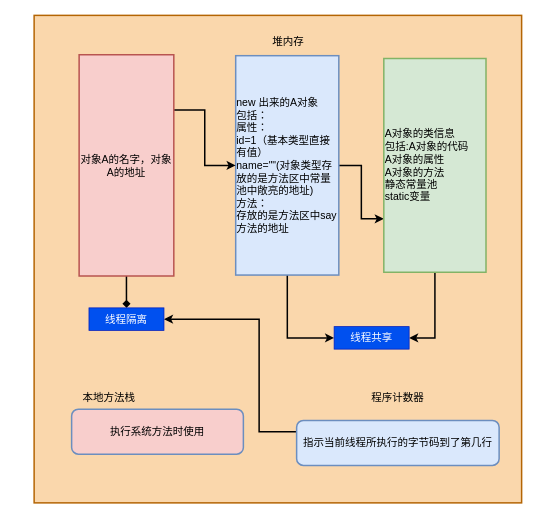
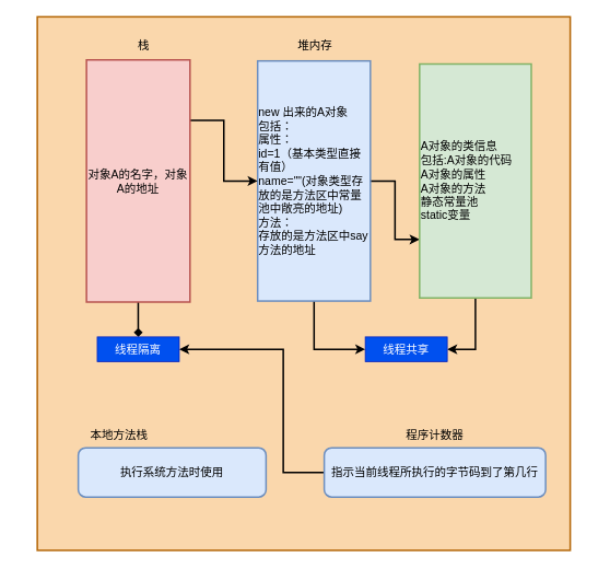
+ <mxCell id="12" value="栈" style="text;html=1;strokeColor=none;fillColor=none;align=center;verticalAlign=middle;whiteSpace=wrap;rounded=0;strokeWidth=2;fontSize=14;" vertex="1" parent="1"><mxGeometry x="145" y="40" width="60" height="30" as="geometry" /></mxCell>
- <mxCell id="13" value="线程共享" style="text;html=1;strokeColor=#001DBC;fillColor=#0050ef;align=center;verticalAlign=middle;whiteSpace=wrap;rounded=0;fontSize=14;fontColor=#ffffff;" vertex="1" parent="1"><mxGeometry x="445" y="435" width="100" height="30" as="geometry" /></mxCell>
+ <mxCell id="13" value="线程共享" style="text;html=1;strokeColor=#001DBC;fillColor=#0050ef;align=center;verticalAlign=middle;whiteSpace=wrap;rounded=0;fontSize=14;fontColor=#ffffff;" vertex="1" parent="1"><mxGeometry x="445" y="410" width="100" height="30" as="geometry" /></mxCell>
- <mxCell id="14" value="执行系统方法时使用" style="rounded=1;whiteSpace=wrap;html=1;strokeWidth=2;fontSize=14;fillColor=#f8cecc;strokeColor=#6c8ebf;" vertex="1" parent="1"><mxGeometry x="95" y="545" width="229" height="60" as="geometry" /></mxCell>
+ <mxCell id="14" value="执行系统方法时使用" style="rounded=1;whiteSpace=wrap;html=1;strokeWidth=2;fontSize=14;fillColor=#dae8fc;strokeColor=#6c8ebf;" vertex="1" parent="1"><mxGeometry x="95" y="545" width="229" height="60" as="geometry" /></mxCell>
- <mxCell id="16" value="指示当前线程所执行的字节码到了第几行" style="rounded=1;whiteSpace=wrap;html=1;strokeWidth=2;fontSize=14;fillColor=#dae8fc;strokeColor=#6c8ebf;" vertex="1" parent="1"><mxGeometry x="395" y="560" width="270" height="60" as="geometry" /></mxCell>
+ <mxCell id="16" value="指示当前线程所执行的字节码到了第几行" style="rounded=1;whiteSpace=wrap;html=1;strokeWidth=2;fontSize=14;fillColor=#dae8fc;strokeColor=#6c8ebf;" vertex="1" parent="1"><mxGeometry x="395" y="545" width="270" height="60" as="geometry" /></mxCell>
